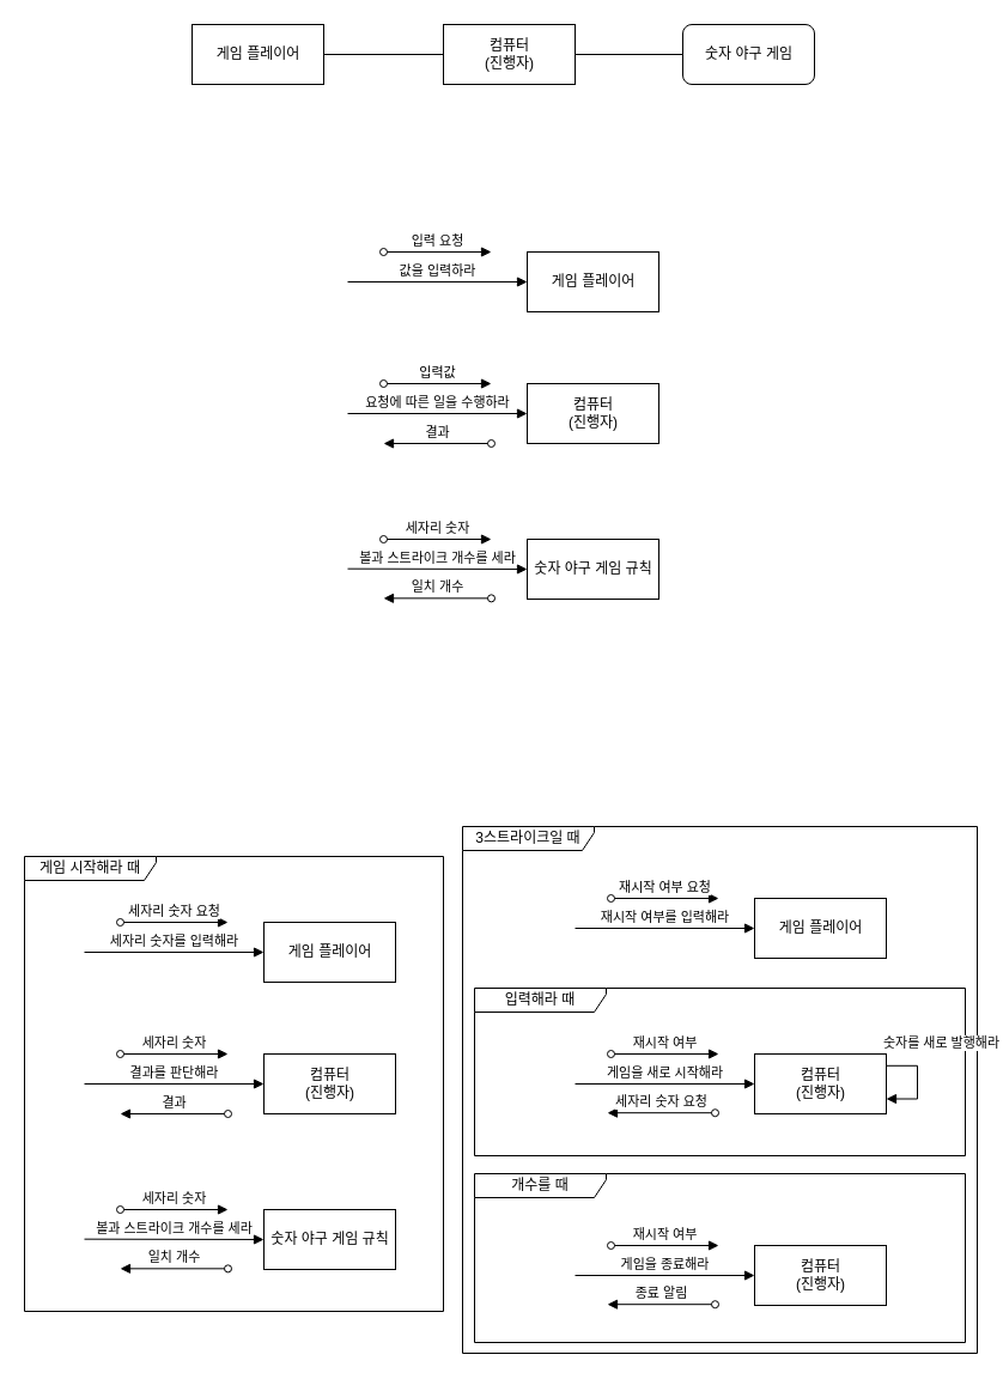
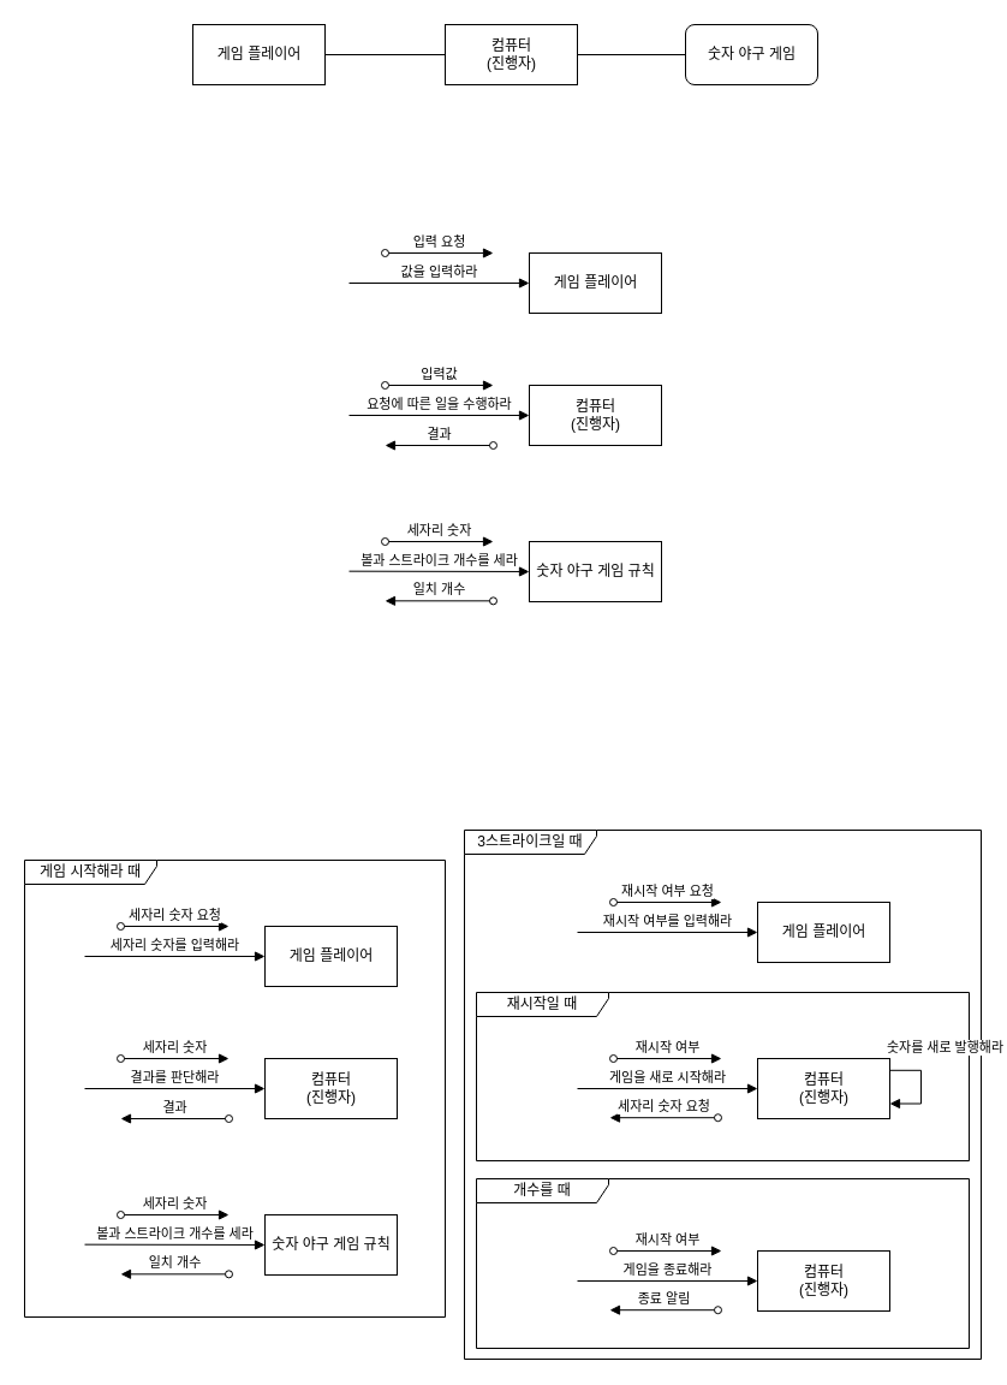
- <mxCell id="3" value="입력해라 때" style="shape=umlFrame;whiteSpace=wrap;html=1;width=110;height=20;" vertex="1" parent="1"><mxGeometry x="396" y="825" width="410" height="140" as="geometry" /></mxCell>
+ <mxCell id="3" value="재시작일 때" style="shape=umlFrame;whiteSpace=wrap;html=1;width=110;height=20;" vertex="1" parent="1"><mxGeometry x="396" y="825" width="410" height="140" as="geometry" /></mxCell>
